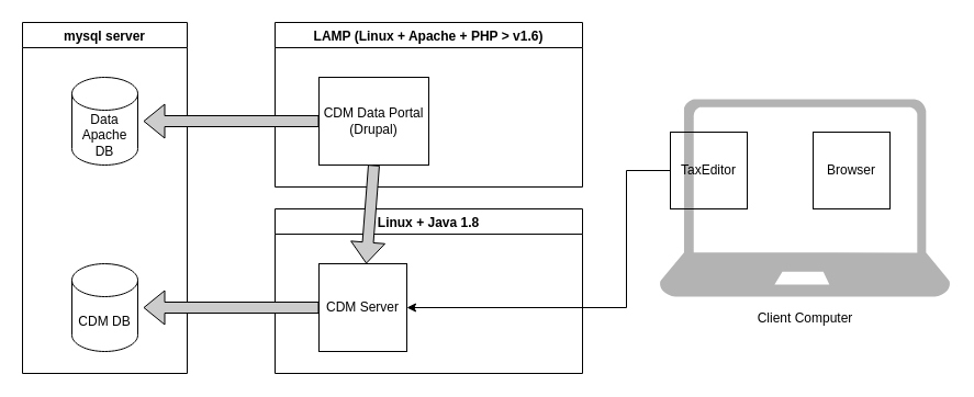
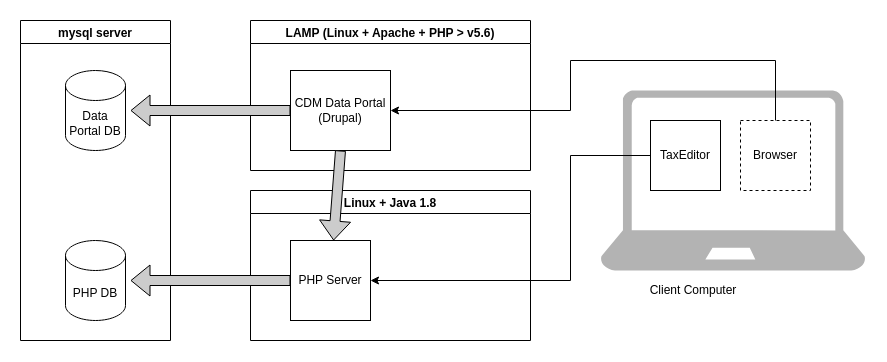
- <mxCell id="2" value="LAMP (Linux + Apache + PHP &gt; v1.6)" style="swimlane;fillColor=none;startSize=23;" vertex="1" parent="1"><mxGeometry x="250" y="20" width="280" height="150" as="geometry" /></mxCell>
+ <mxCell id="2" value="LAMP (Linux + Apache + PHP &gt; v5.6)" style="swimlane;fillColor=none;startSize=23;" vertex="1" parent="1"><mxGeometry x="250" y="20" width="280" height="150" as="geometry" /></mxCell>
+ <mxCell id="14" style="edgeStyle=orthogonalEdgeStyle;rounded=0;orthogonalLoop=1;jettySize=auto;html=1;exitX=0.5;exitY=0;exitDx=0;exitDy=0;" edge="1" parent="1" source="15" target="3"><mxGeometry relative="1" as="geometry"><Array as="points"><mxPoint x="775" y="60" /><mxPoint x="570" y="60" /><mxPoint x="570" y="110" /></Array></mxGeometry></mxCell>
- <mxCell id="5" value="Data Apache DB" style="shape=cylinder3;whiteSpace=wrap;html=1;boundedLbl=1;backgroundOutline=1;size=15;fillColor=none;" vertex="1" parent="4"><mxGeometry x="45" y="50" width="60" height="80" as="geometry" /></mxCell>
+ <mxCell id="5" value="Data Portal DB" style="shape=cylinder3;whiteSpace=wrap;html=1;boundedLbl=1;backgroundOutline=1;size=15;fillColor=none;" vertex="1" parent="4"><mxGeometry x="45" y="50" width="60" height="80" as="geometry" /></mxCell>
- <mxCell id="12" value="TaxEditor" style="whiteSpace=wrap;html=1;aspect=fixed;fillColor=none;" vertex="1" parent="1"><mxGeometry x="610" y="120" width="70" height="70" as="geometry" /></mxCell>
+ <mxCell id="12" value="TaxEditor" style="whiteSpace=wrap;html=1;aspect=fixed;fillColor=none;" vertex="1" parent="1"><mxGeometry x="650" y="120" width="70" height="70" as="geometry" /></mxCell>
- <mxCell id="15" value="Browser" style="whiteSpace=wrap;html=1;aspect=fixed;fillColor=none;" vertex="1" parent="1"><mxGeometry x="740" y="120" width="70" height="70" as="geometry" /></mxCell>
+ <mxCell id="15" value="Browser" style="whiteSpace=wrap;html=1;aspect=fixed;fillColor=none;dashed=1;" vertex="1" parent="1"><mxGeometry x="740" y="120" width="70" height="70" as="geometry" /></mxCell>
- <mxCell id="8" value="CDM Server" style="whiteSpace=wrap;html=1;aspect=fixed;fillColor=none;" vertex="1" parent="7"><mxGeometry x="40" y="50" width="80" height="80" as="geometry" /></mxCell>
+ <mxCell id="8" value="PHP Server" style="whiteSpace=wrap;html=1;aspect=fixed;fillColor=none;" vertex="1" parent="7"><mxGeometry x="40" y="50" width="80" height="80" as="geometry" /></mxCell>
- <mxCell id="13" value="Client Computer" style="text;html=1;strokeColor=none;fillColor=none;align=center;verticalAlign=middle;whiteSpace=wrap;rounded=0;" vertex="1" parent="1"><mxGeometry x="662.5" y="280" width="140" height="20" as="geometry" /></mxCell>
+ <mxCell id="13" value="Client Computer" style="text;html=1;strokeColor=none;fillColor=none;align=center;verticalAlign=middle;whiteSpace=wrap;rounded=0;" vertex="1" parent="1"><mxGeometry x="622.5" y="280" width="140" height="20" as="geometry" /></mxCell>
- <mxCell id="6" value="CDM DB" style="shape=cylinder3;whiteSpace=wrap;html=1;boundedLbl=1;backgroundOutline=1;size=15;fillColor=none;" vertex="1" parent="4"><mxGeometry x="45" y="220" width="60" height="80" as="geometry" /></mxCell>
+ <mxCell id="6" value="PHP DB" style="shape=cylinder3;whiteSpace=wrap;html=1;boundedLbl=1;backgroundOutline=1;size=15;fillColor=none;" vertex="1" parent="4"><mxGeometry x="45" y="220" width="60" height="80" as="geometry" /></mxCell>
